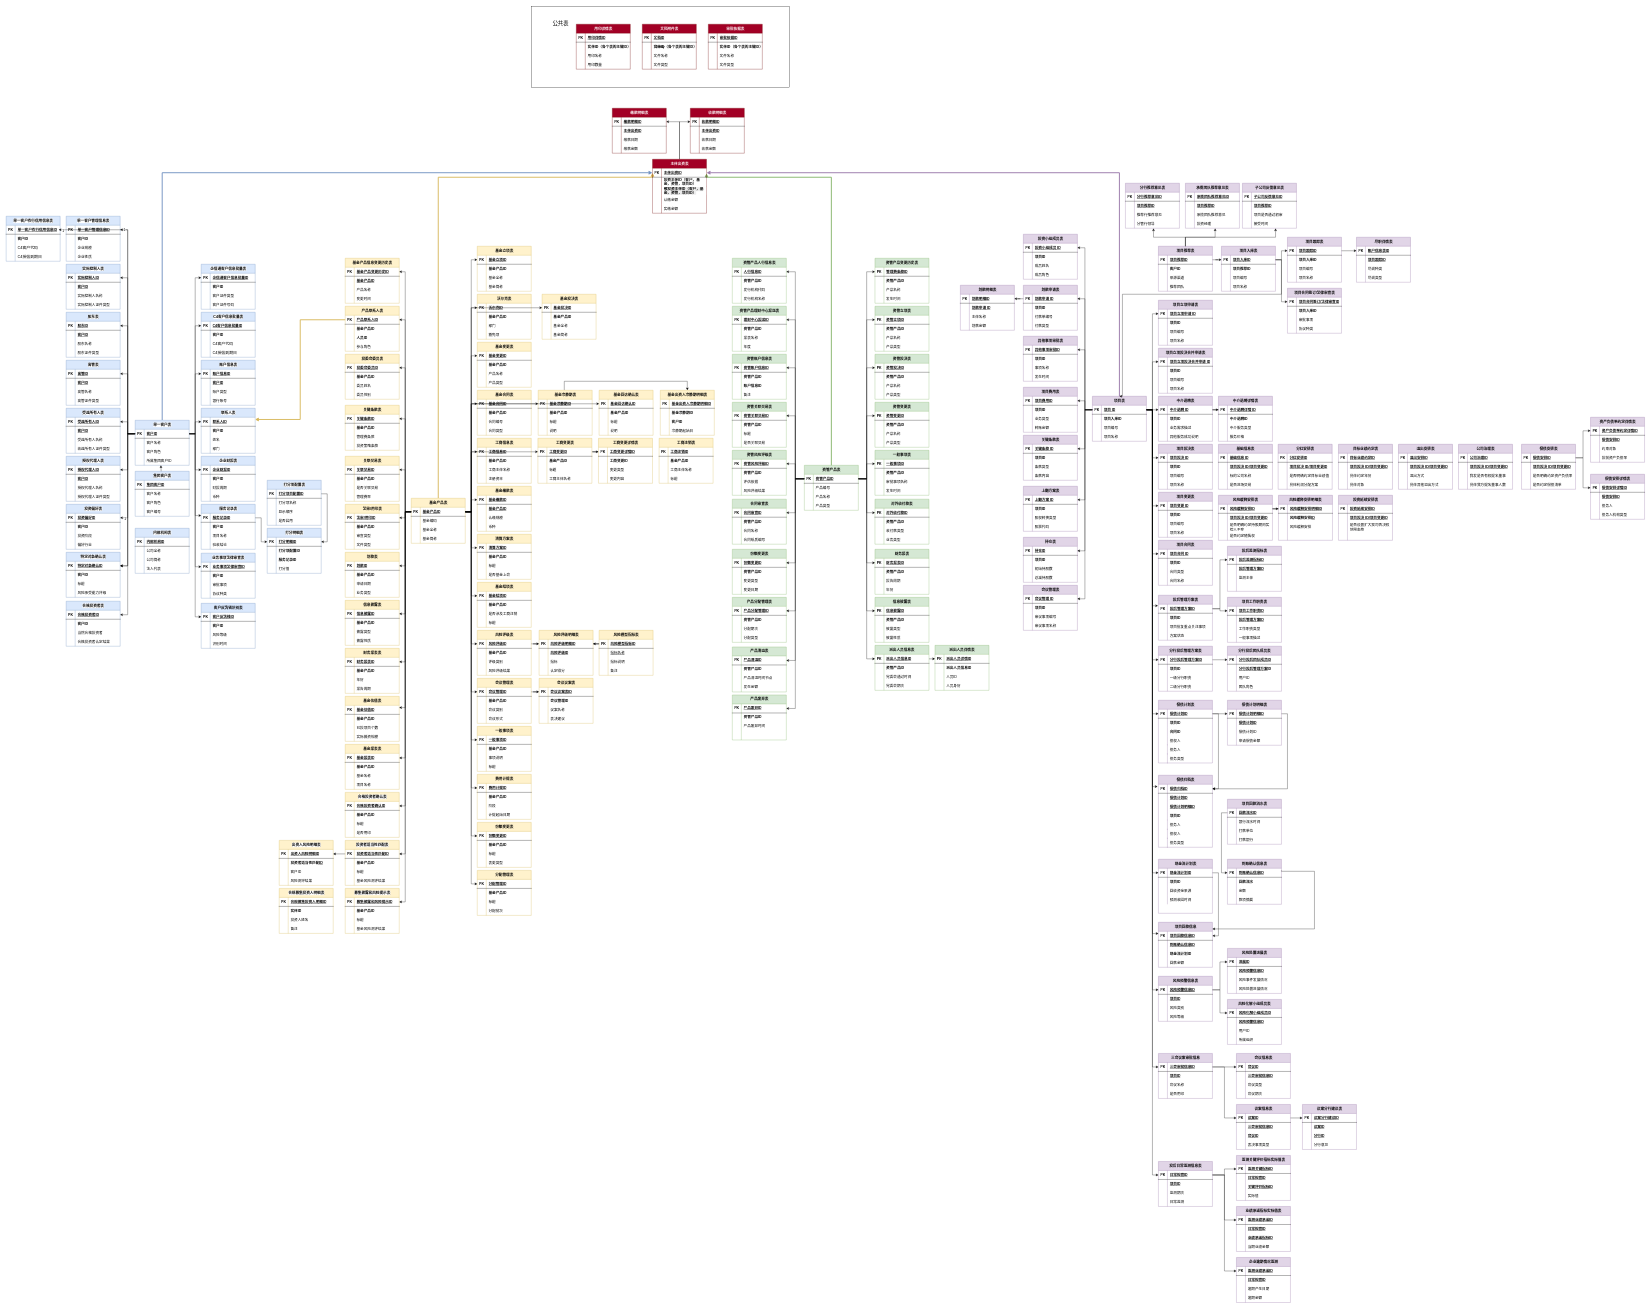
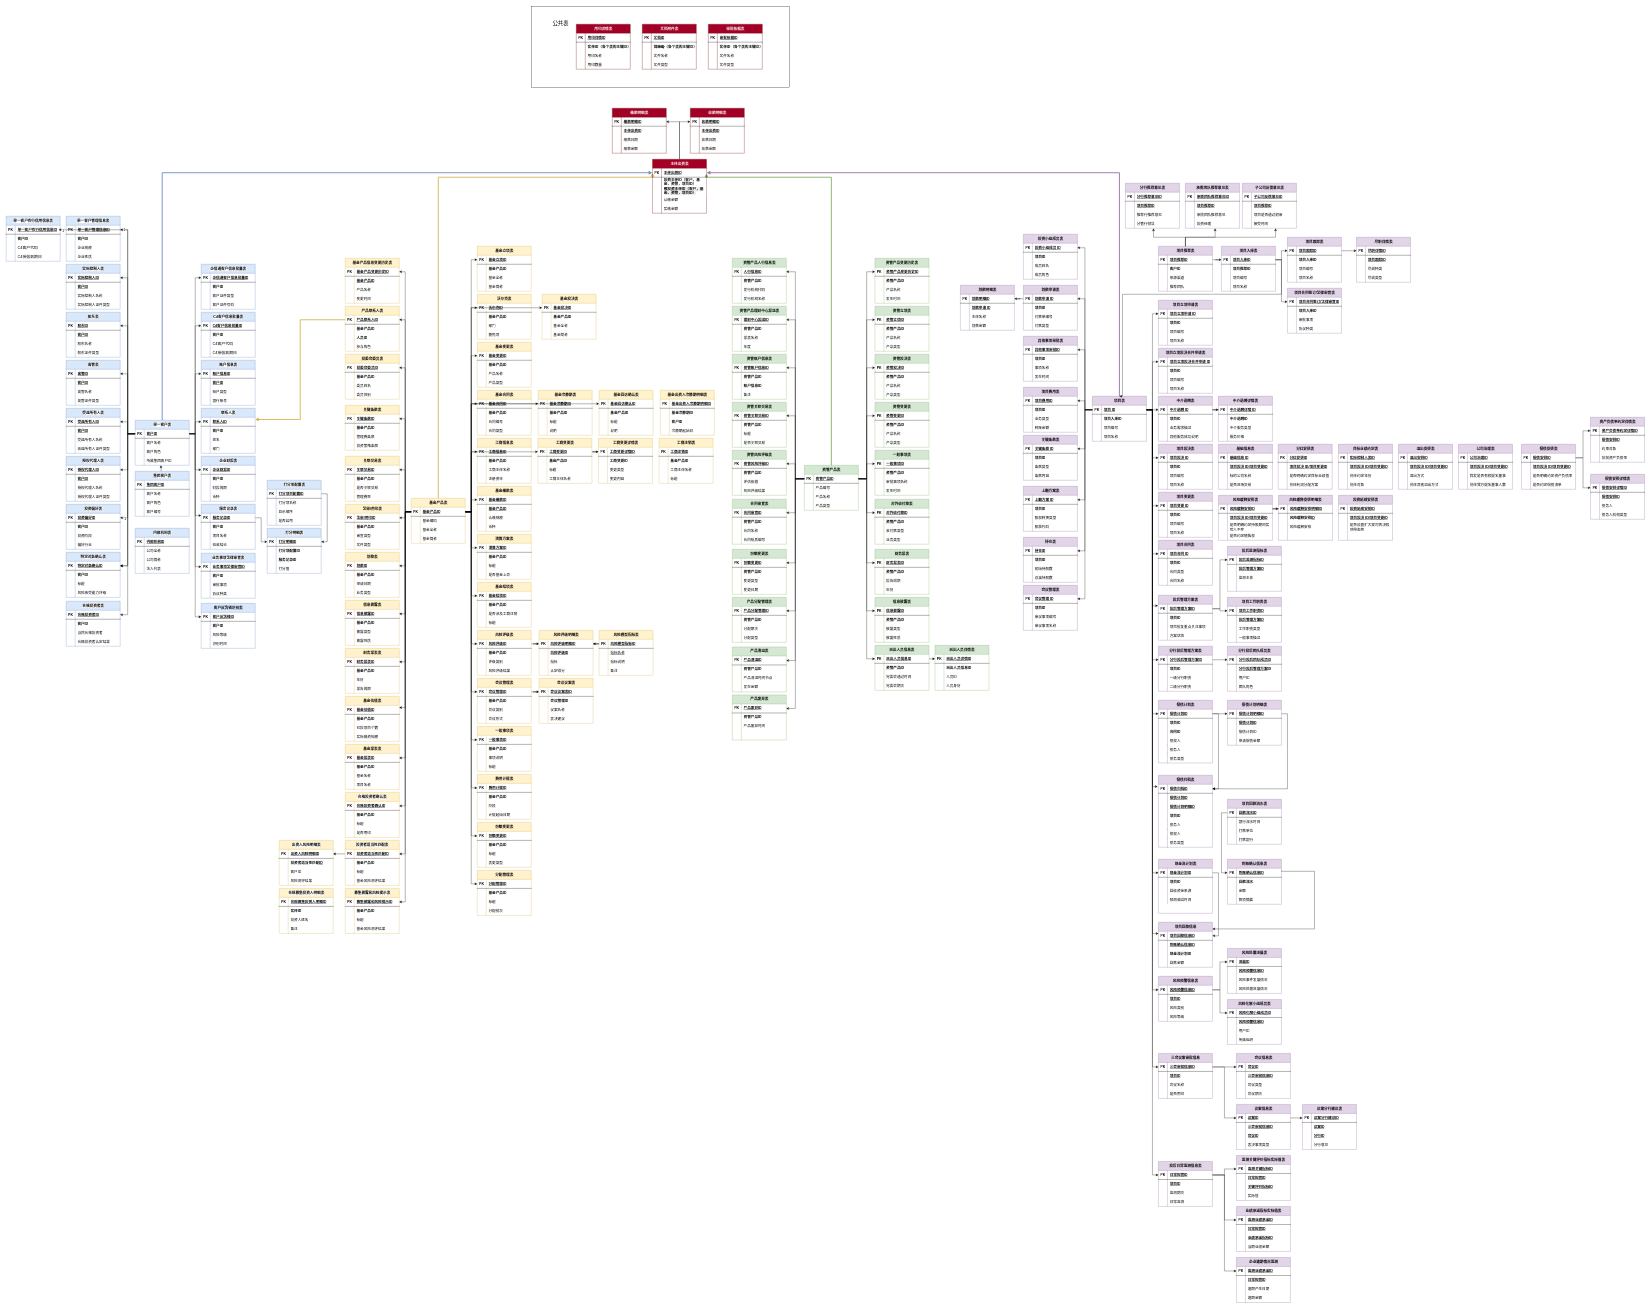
- <mxCell id="2079" value="&lt;span style=&quot;text-align: center; text-wrap-mode: nowrap;&quot;&gt;账户信息表&lt;/span&gt;ID" style="shape=partialRectangle;connectable=0;fillColor=none;top=0;left=0;bottom=0;right=0;align=left;spacingLeft=6;fontStyle=5;overflow=hidden;whiteSpace=wrap;html=1;" parent="2077" vertex="1"><mxGeometry x="30" width="150" height="30" as="geometry"><mxRectangle width="150" height="30" as="alternateBounds" /></mxGeometry></mxCell>
+ <mxCell id="2079" value="&lt;span style=&quot;text-align: center; text-wrap-mode: nowrap;&quot;&gt;尽职详情&lt;/span&gt;ID" style="shape=partialRectangle;connectable=0;fillColor=none;top=0;left=0;bottom=0;right=0;align=left;spacingLeft=6;fontStyle=5;overflow=hidden;whiteSpace=wrap;html=1;" parent="2077" vertex="1"><mxGeometry x="30" width="150" height="30" as="geometry"><mxRectangle width="150" height="30" as="alternateBounds" /></mxGeometry></mxCell>
- <mxCell id="1094" value="&lt;span style=&quot;text-align: center; text-wrap-mode: nowrap;&quot;&gt;管理费条款&lt;/span&gt;ID" style="shape=partialRectangle;connectable=0;fillColor=none;top=0;left=0;bottom=0;right=0;align=left;spacingLeft=6;fontStyle=5;overflow=hidden;whiteSpace=wrap;html=1;" parent="1092" vertex="1"><mxGeometry x="30" width="150" height="30" as="geometry"><mxRectangle width="150" height="30" as="alternateBounds" /></mxGeometry></mxCell>
+ <mxCell id="1094" value="&lt;span style=&quot;text-align: center; text-wrap-mode: nowrap;&quot;&gt;资管产品变更历史&lt;/span&gt;ID" style="shape=partialRectangle;connectable=0;fillColor=none;top=0;left=0;bottom=0;right=0;align=left;spacingLeft=6;fontStyle=5;overflow=hidden;whiteSpace=wrap;html=1;" parent="1092" vertex="1"><mxGeometry x="30" width="150" height="30" as="geometry"><mxRectangle width="150" height="30" as="alternateBounds" /></mxGeometry></mxCell>
- <mxCell id="493" style="edgeStyle=orthogonalEdgeStyle;rounded=0;orthogonalLoop=1;jettySize=auto;html=1;entryX=0.5;entryY=0;entryDx=0;entryDy=0;" parent="1" source="494" target="1487" edge="1"><mxGeometry relative="1" as="geometry"><Array as="points"><mxPoint x="1880" y="1270" /><mxPoint x="2290" y="1270" /></Array></mxGeometry></mxCell>
- <mxCell id="1586" value="&lt;span style=&quot;text-align: center; text-wrap-mode: nowrap;&quot;&gt;目标业绩约定&lt;/span&gt;ID" style="shape=partialRectangle;connectable=0;fillColor=none;top=0;left=0;bottom=0;right=0;align=left;spacingLeft=6;fontStyle=5;overflow=hidden;whiteSpace=wrap;html=1;" parent="1584" vertex="1"><mxGeometry x="30" width="150" height="30" as="geometry"><mxRectangle width="150" height="30" as="alternateBounds" /></mxGeometry></mxCell>
+ <mxCell id="1586" value="&lt;span style=&quot;text-align: center; text-wrap-mode: nowrap;&quot;&gt;实际控制人表&lt;/span&gt;ID" style="shape=partialRectangle;connectable=0;fillColor=none;top=0;left=0;bottom=0;right=0;align=left;spacingLeft=6;fontStyle=5;overflow=hidden;whiteSpace=wrap;html=1;" parent="1584" vertex="1"><mxGeometry x="30" width="150" height="30" as="geometry"><mxRectangle width="150" height="30" as="alternateBounds" /></mxGeometry></mxCell>
